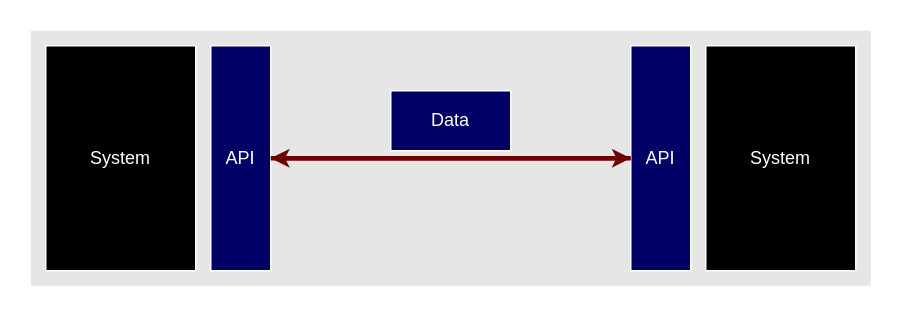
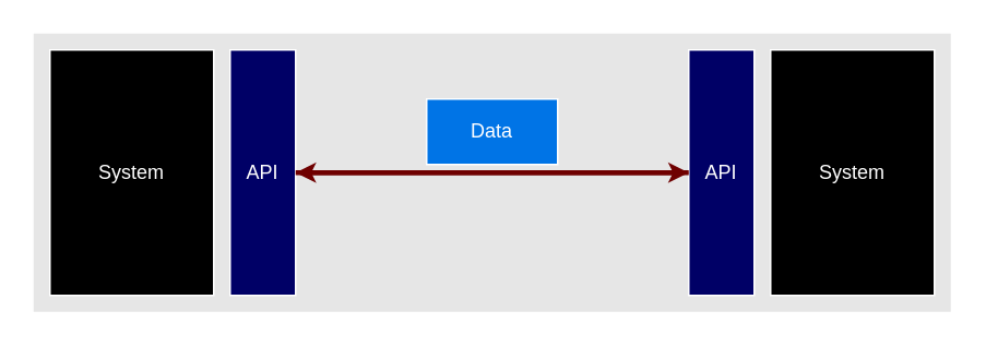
- <mxCell id="4" value="&lt;font color=&quot;#ffffff&quot;&gt;Data&lt;/font&gt;" style="whiteSpace=wrap;html=1;strokeColor=#FFFFFF;fillColor=#000066;" parent="1" vertex="1"><mxGeometry x="260" y="60" width="80" height="40" as="geometry" /></mxCell>
+ <mxCell id="4" value="&lt;font color=&quot;#ffffff&quot;&gt;Data&lt;/font&gt;" style="whiteSpace=wrap;html=1;strokeColor=#FFFFFF;fillColor=#0074E6;" parent="1" vertex="1"><mxGeometry x="260" y="60" width="80" height="40" as="geometry" /></mxCell>
